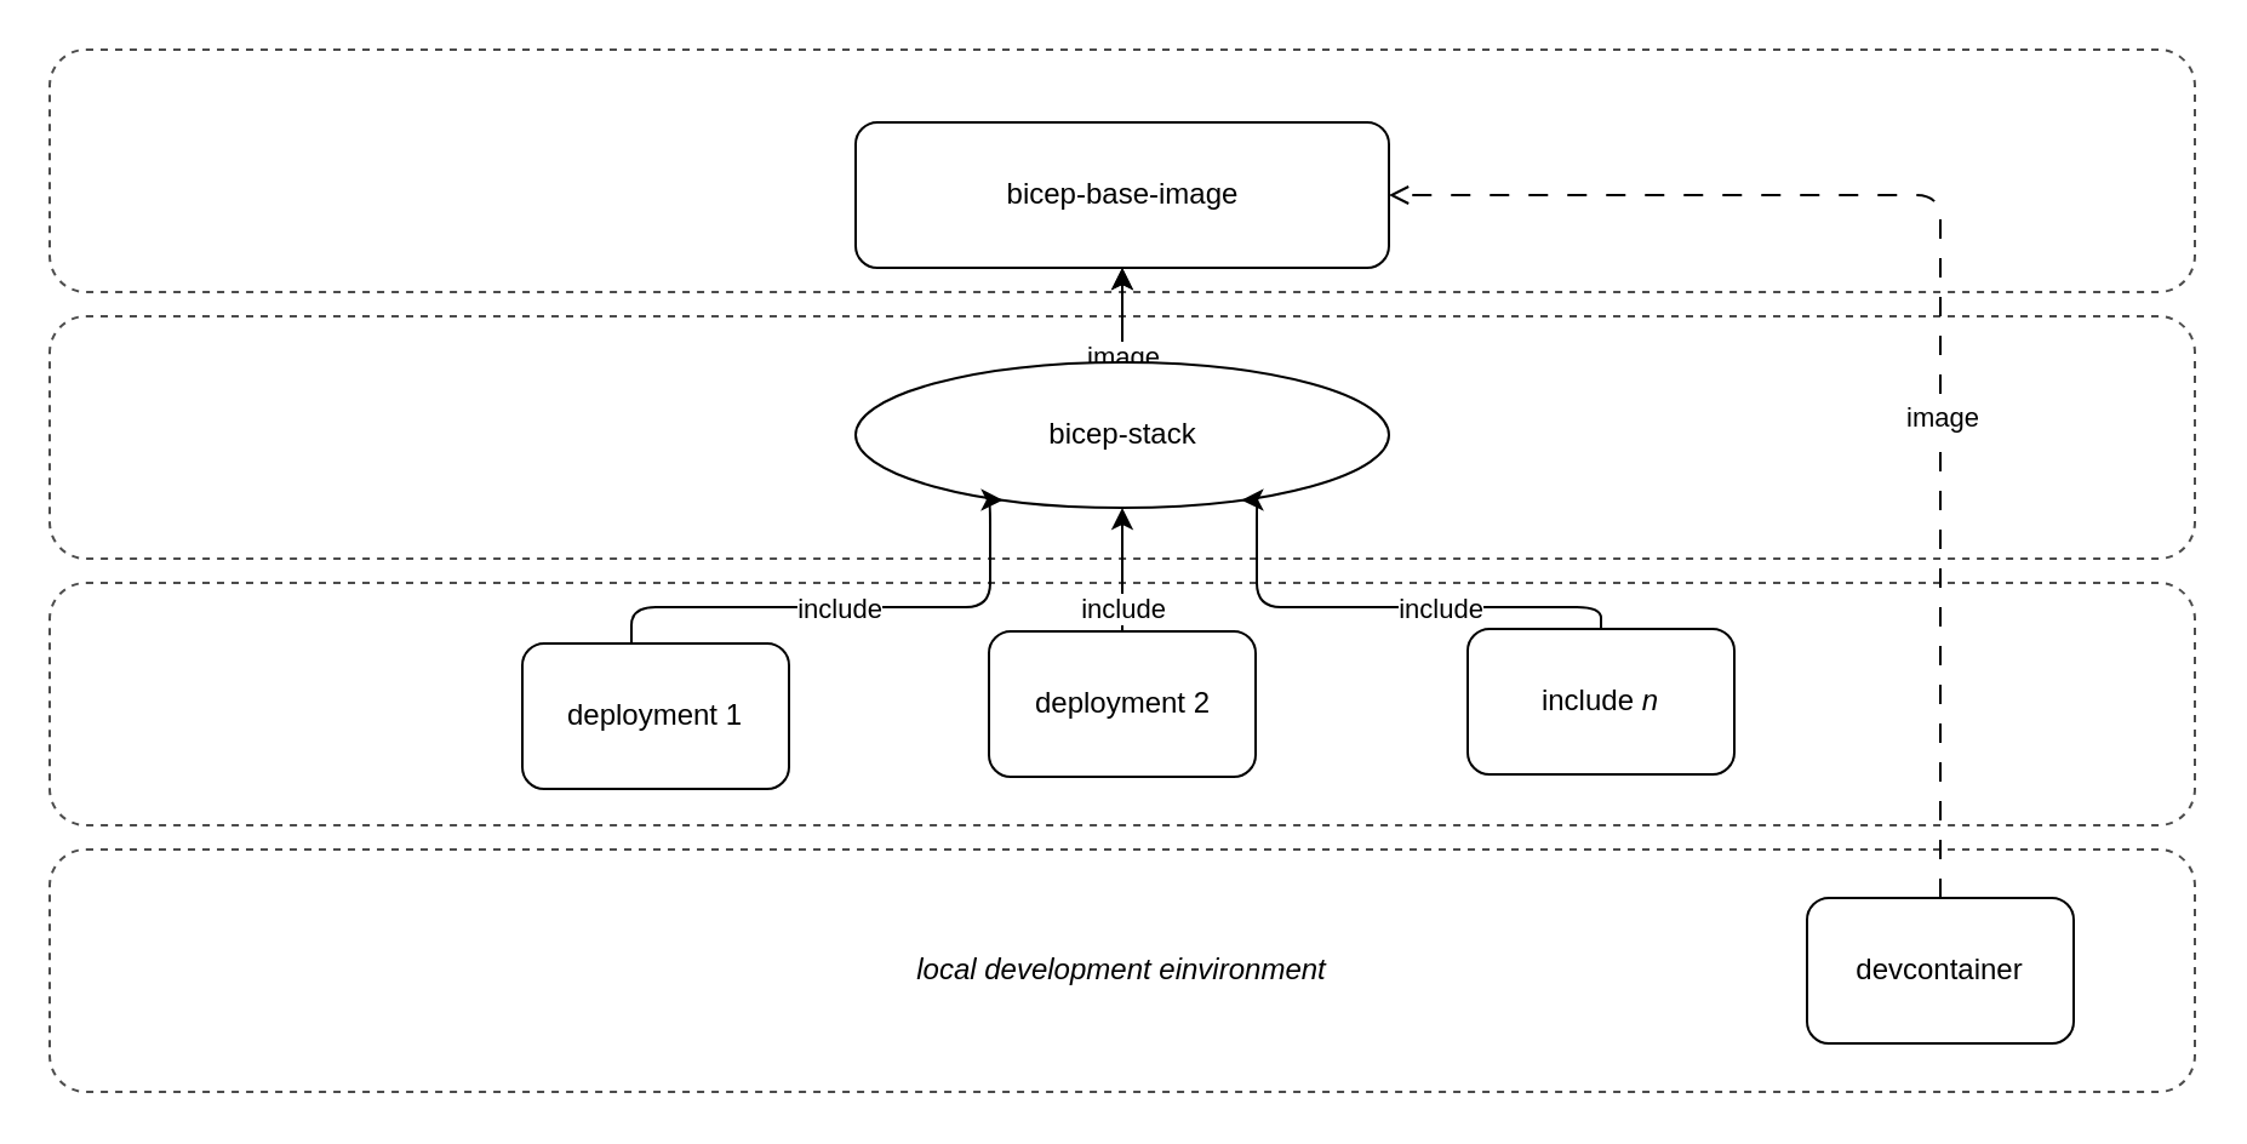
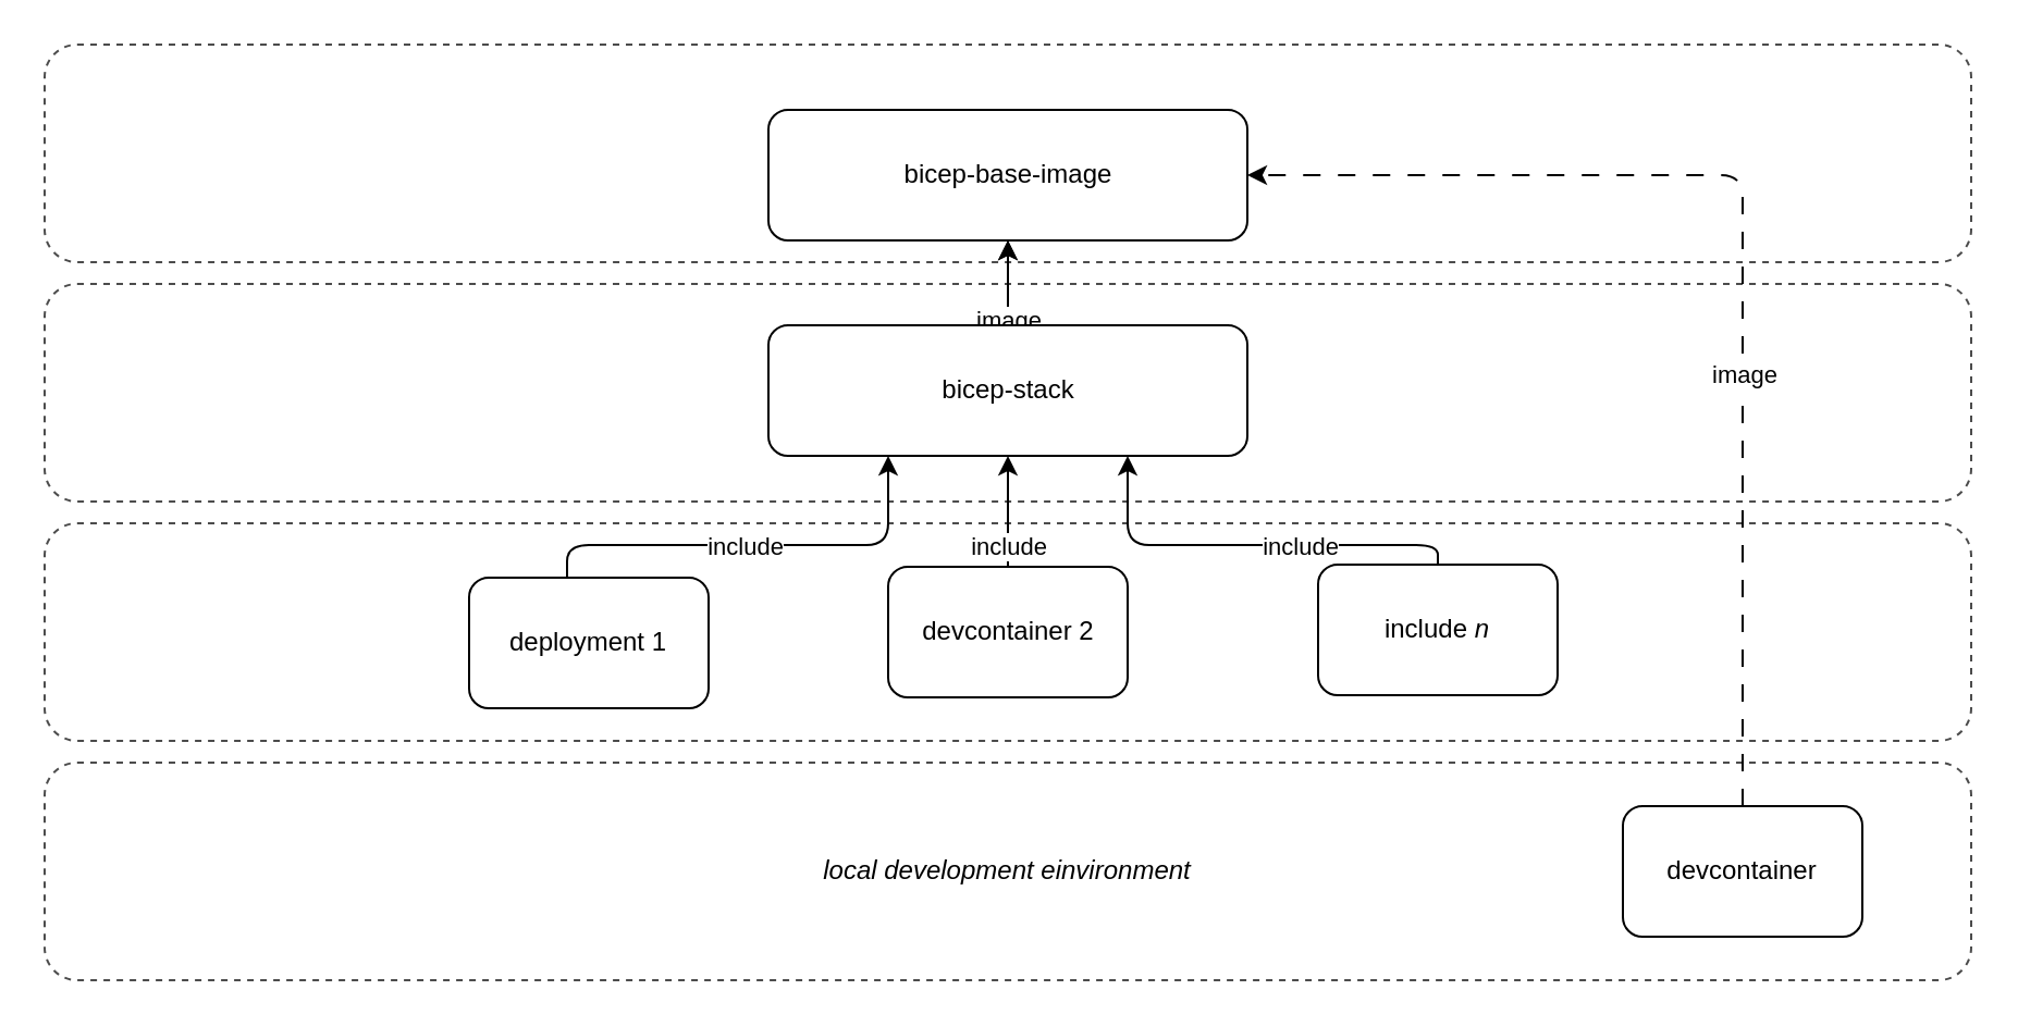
- <mxCell id="23" style="edgeStyle=orthogonalEdgeStyle;rounded=1;orthogonalLoop=1;jettySize=auto;html=1;entryX=1;entryY=0.5;entryDx=0;entryDy=0;curved=0;exitX=0.5;exitY=0;exitDx=0;exitDy=0;dashed=1;dashPattern=8 8;endArrow=open;" parent="1" source="25" target="7" edge="1"><mxGeometry relative="1" as="geometry" /></mxCell>
+ <mxCell id="23" style="edgeStyle=orthogonalEdgeStyle;rounded=1;orthogonalLoop=1;jettySize=auto;html=1;entryX=1;entryY=0.5;entryDx=0;entryDy=0;curved=0;exitX=0.5;exitY=0;exitDx=0;exitDy=0;dashed=1;dashPattern=8 8;" parent="1" source="25" target="7" edge="1"><mxGeometry relative="1" as="geometry" /></mxCell>
- <mxCell id="11" value="bicep-stack" style="ellipse;whiteSpace=wrap;html=1;" parent="1" vertex="1"><mxGeometry x="352.5" y="149" width="220" height="60" as="geometry" /></mxCell>
+ <mxCell id="11" value="bicep-stack" style="rounded=1;whiteSpace=wrap;html=1;" parent="1" vertex="1"><mxGeometry x="352.5" y="149" width="220" height="60" as="geometry" /></mxCell>
- <mxCell id="18" value="deployment 2" style="rounded=1;whiteSpace=wrap;html=1;" parent="1" vertex="1"><mxGeometry x="407.5" y="260" width="110" height="60" as="geometry" /></mxCell>
+ <mxCell id="18" value="devcontainer 2" style="rounded=1;whiteSpace=wrap;html=1;" parent="1" vertex="1"><mxGeometry x="407.5" y="260" width="110" height="60" as="geometry" /></mxCell>
